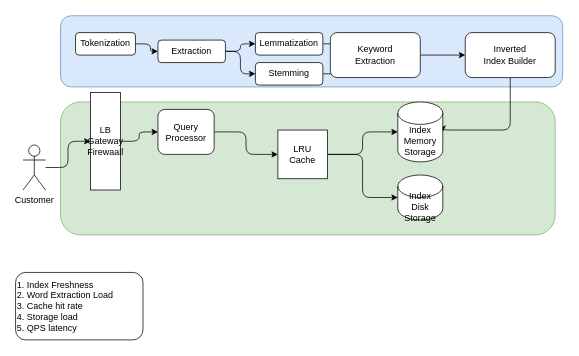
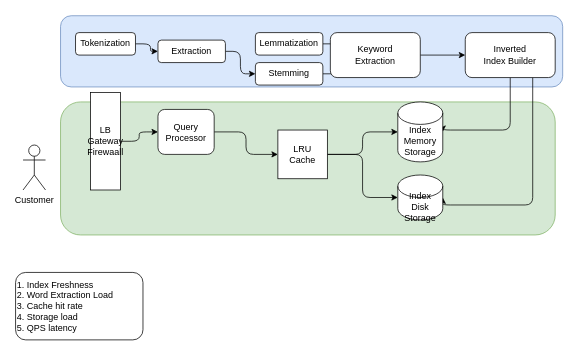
- <mxCell id="10" style="edgeStyle=orthogonalEdgeStyle;rounded=1;orthogonalLoop=1;jettySize=auto;html=1;entryX=0;entryY=0.5;entryDx=0;entryDy=0;" edge="1" parent="1" source="12" target="7"><mxGeometry relative="1" as="geometry" /></mxCell>
+ <mxCell id="16" style="edgeStyle=orthogonalEdgeStyle;rounded=1;orthogonalLoop=1;jettySize=auto;html=1;entryX=1;entryY=0.5;entryDx=0;entryDy=0;entryPerimeter=0;" edge="1" parent="1" source="17" target="25"><mxGeometry relative="1" as="geometry"><Array as="points"><mxPoint x="710" y="273" /></Array></mxGeometry></mxCell>
- <mxCell id="18" style="edgeStyle=orthogonalEdgeStyle;rounded=1;orthogonalLoop=1;jettySize=auto;html=1;entryX=0;entryY=0.5;entryDx=0;entryDy=0;" edge="1" parent="1" source="19" target="21"><mxGeometry relative="1" as="geometry" /></mxCell>
